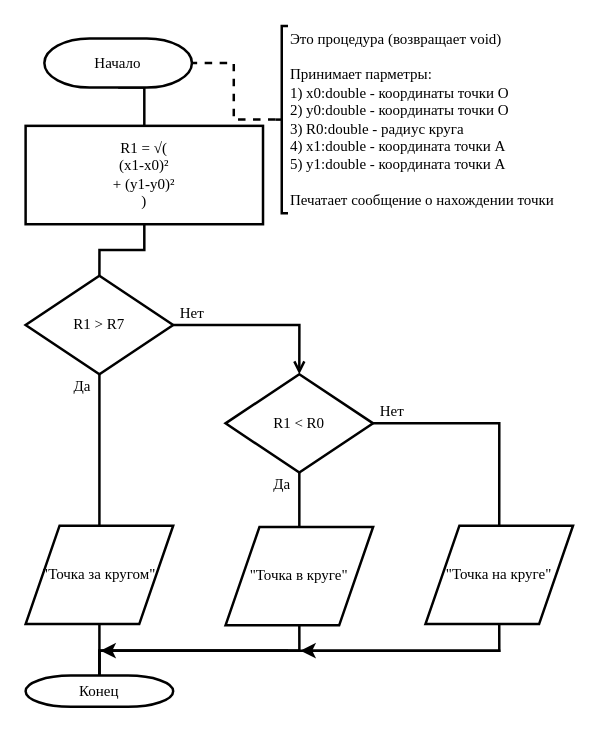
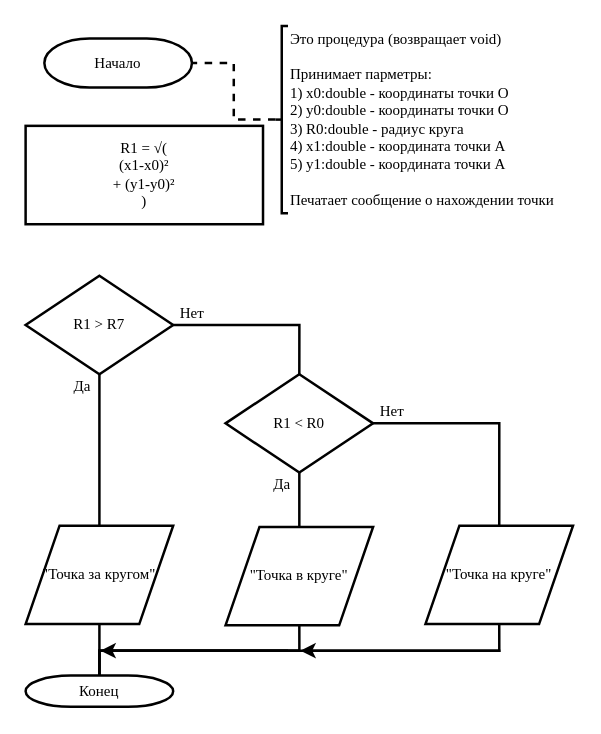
- <mxCell id="2" style="edgeStyle=orthogonalEdgeStyle;rounded=0;orthogonalLoop=1;jettySize=auto;html=1;exitX=0.5;exitY=1;exitDx=0;exitDy=0;exitPerimeter=0;entryX=0.5;entryY=0;entryDx=0;entryDy=0;strokeWidth=2;endArrow=none;endFill=0;fontFamily=Times New Roman;fontSource=https%3A%2F%2Ffonts.googleapis.com%2Fcss%3Ffamily%3DTimes%2BNew%2BRoman;" parent="1" source="3" target="5" edge="1"><mxGeometry relative="1" as="geometry" /></mxCell>
- <mxCell id="4" style="edgeStyle=orthogonalEdgeStyle;rounded=0;orthogonalLoop=1;jettySize=auto;html=1;exitX=0.5;exitY=1;exitDx=0;exitDy=0;entryX=0.5;entryY=0;entryDx=0;entryDy=0;entryPerimeter=0;strokeWidth=2;endArrow=none;endFill=0;fontFamily=Times New Roman;fontSource=https%3A%2F%2Ffonts.googleapis.com%2Fcss%3Ffamily%3DTimes%2BNew%2BRoman;" parent="1" source="5" target="8" edge="1"><mxGeometry relative="1" as="geometry" /></mxCell>
- <mxCell id="6" style="edgeStyle=orthogonalEdgeStyle;rounded=0;orthogonalLoop=1;jettySize=auto;html=1;exitX=1;exitY=0.5;exitDx=0;exitDy=0;exitPerimeter=0;entryX=0.5;entryY=0;entryDx=0;entryDy=0;entryPerimeter=0;strokeWidth=2;endArrow=open;endFill=0;fontFamily=Times New Roman;fontSource=https%3A%2F%2Ffonts.googleapis.com%2Fcss%3Ffamily%3DTimes%2BNew%2BRoman;" parent="1" source="8" target="11" edge="1"><mxGeometry relative="1" as="geometry" /></mxCell>
+ <mxCell id="6" style="edgeStyle=orthogonalEdgeStyle;rounded=0;orthogonalLoop=1;jettySize=auto;html=1;exitX=1;exitY=0.5;exitDx=0;exitDy=0;exitPerimeter=0;entryX=0.5;entryY=0;entryDx=0;entryDy=0;entryPerimeter=0;strokeWidth=2;endArrow=none;endFill=0;fontFamily=Times New Roman;fontSource=https%3A%2F%2Ffonts.googleapis.com%2Fcss%3Ffamily%3DTimes%2BNew%2BRoman;" parent="1" source="8" target="11" edge="1"><mxGeometry relative="1" as="geometry" /></mxCell>
